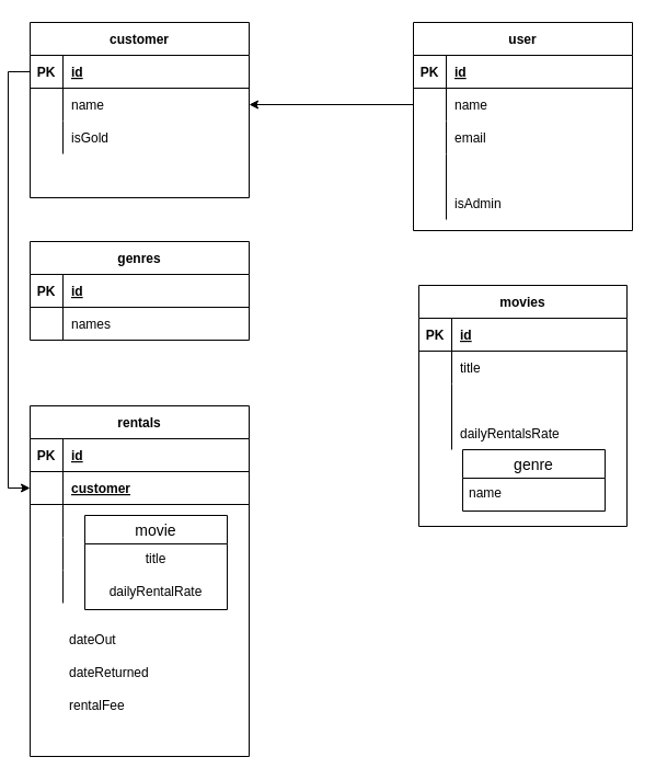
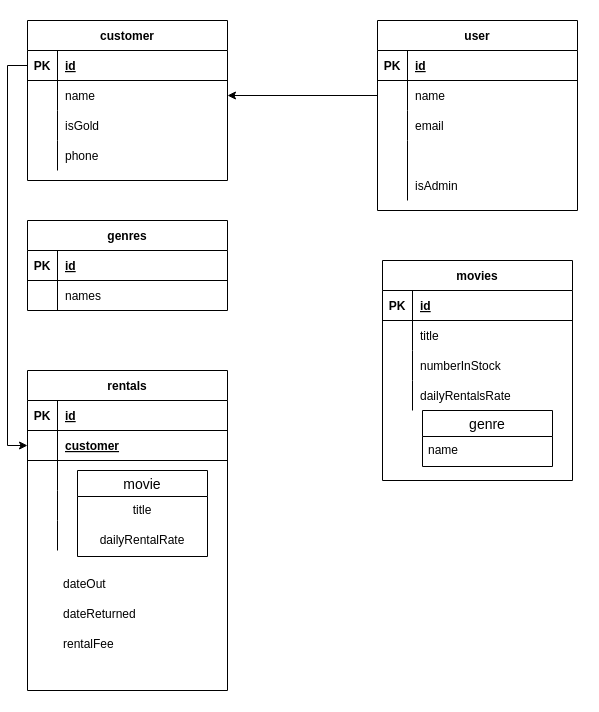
+ <mxCell id="14" value="phone" style="shape=partialRectangle;connectable=0;fillColor=none;top=0;left=0;bottom=0;right=0;align=left;spacingLeft=6;overflow=hidden;" vertex="1" parent="12"><mxGeometry x="30" width="170" height="30" as="geometry" /></mxCell>
+ <mxCell id="46" value="numberInStock" style="shape=partialRectangle;connectable=0;fillColor=none;top=0;left=0;bottom=0;right=0;align=left;spacingLeft=6;overflow=hidden;" vertex="1" parent="44"><mxGeometry x="30" width="160" height="30" as="geometry" /></mxCell>
